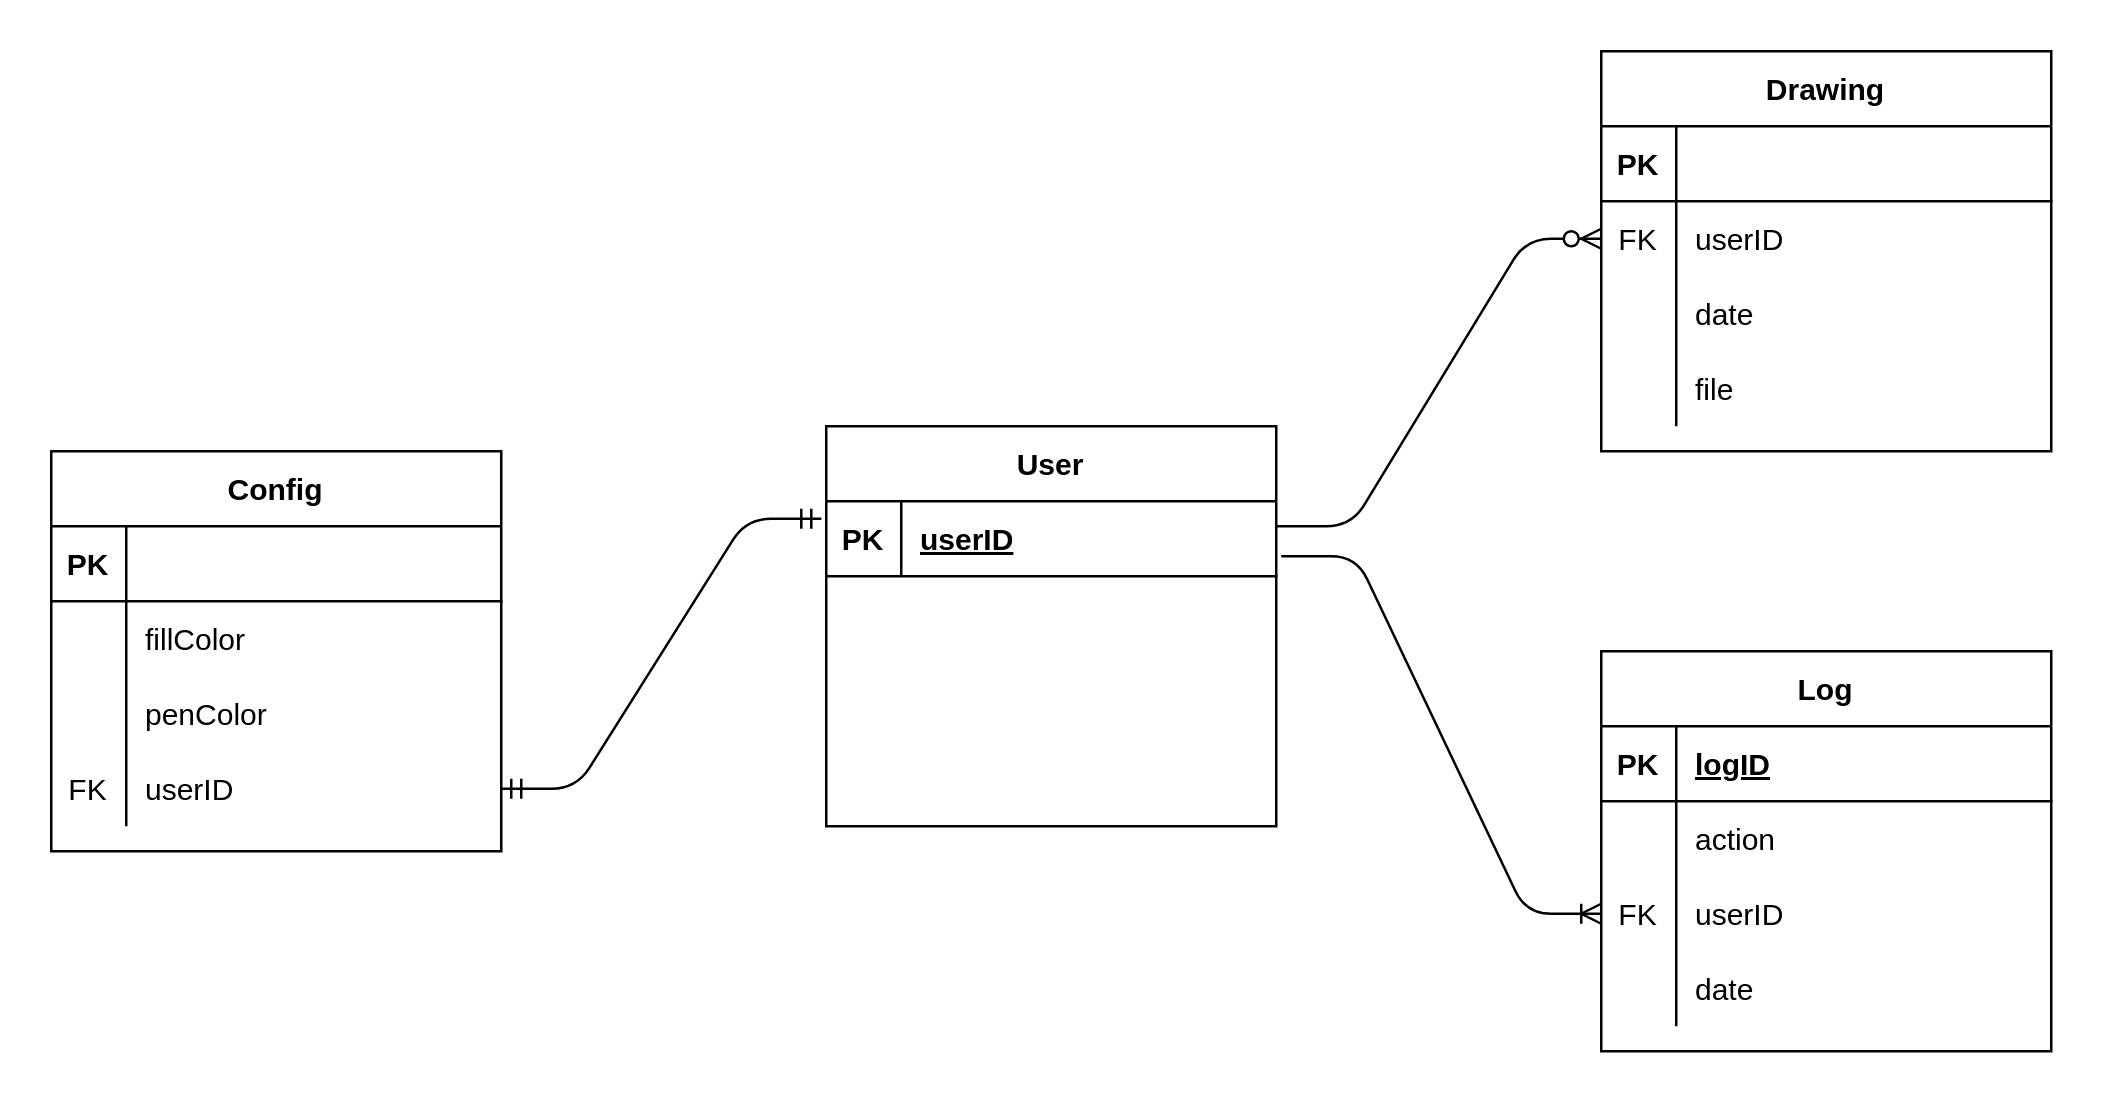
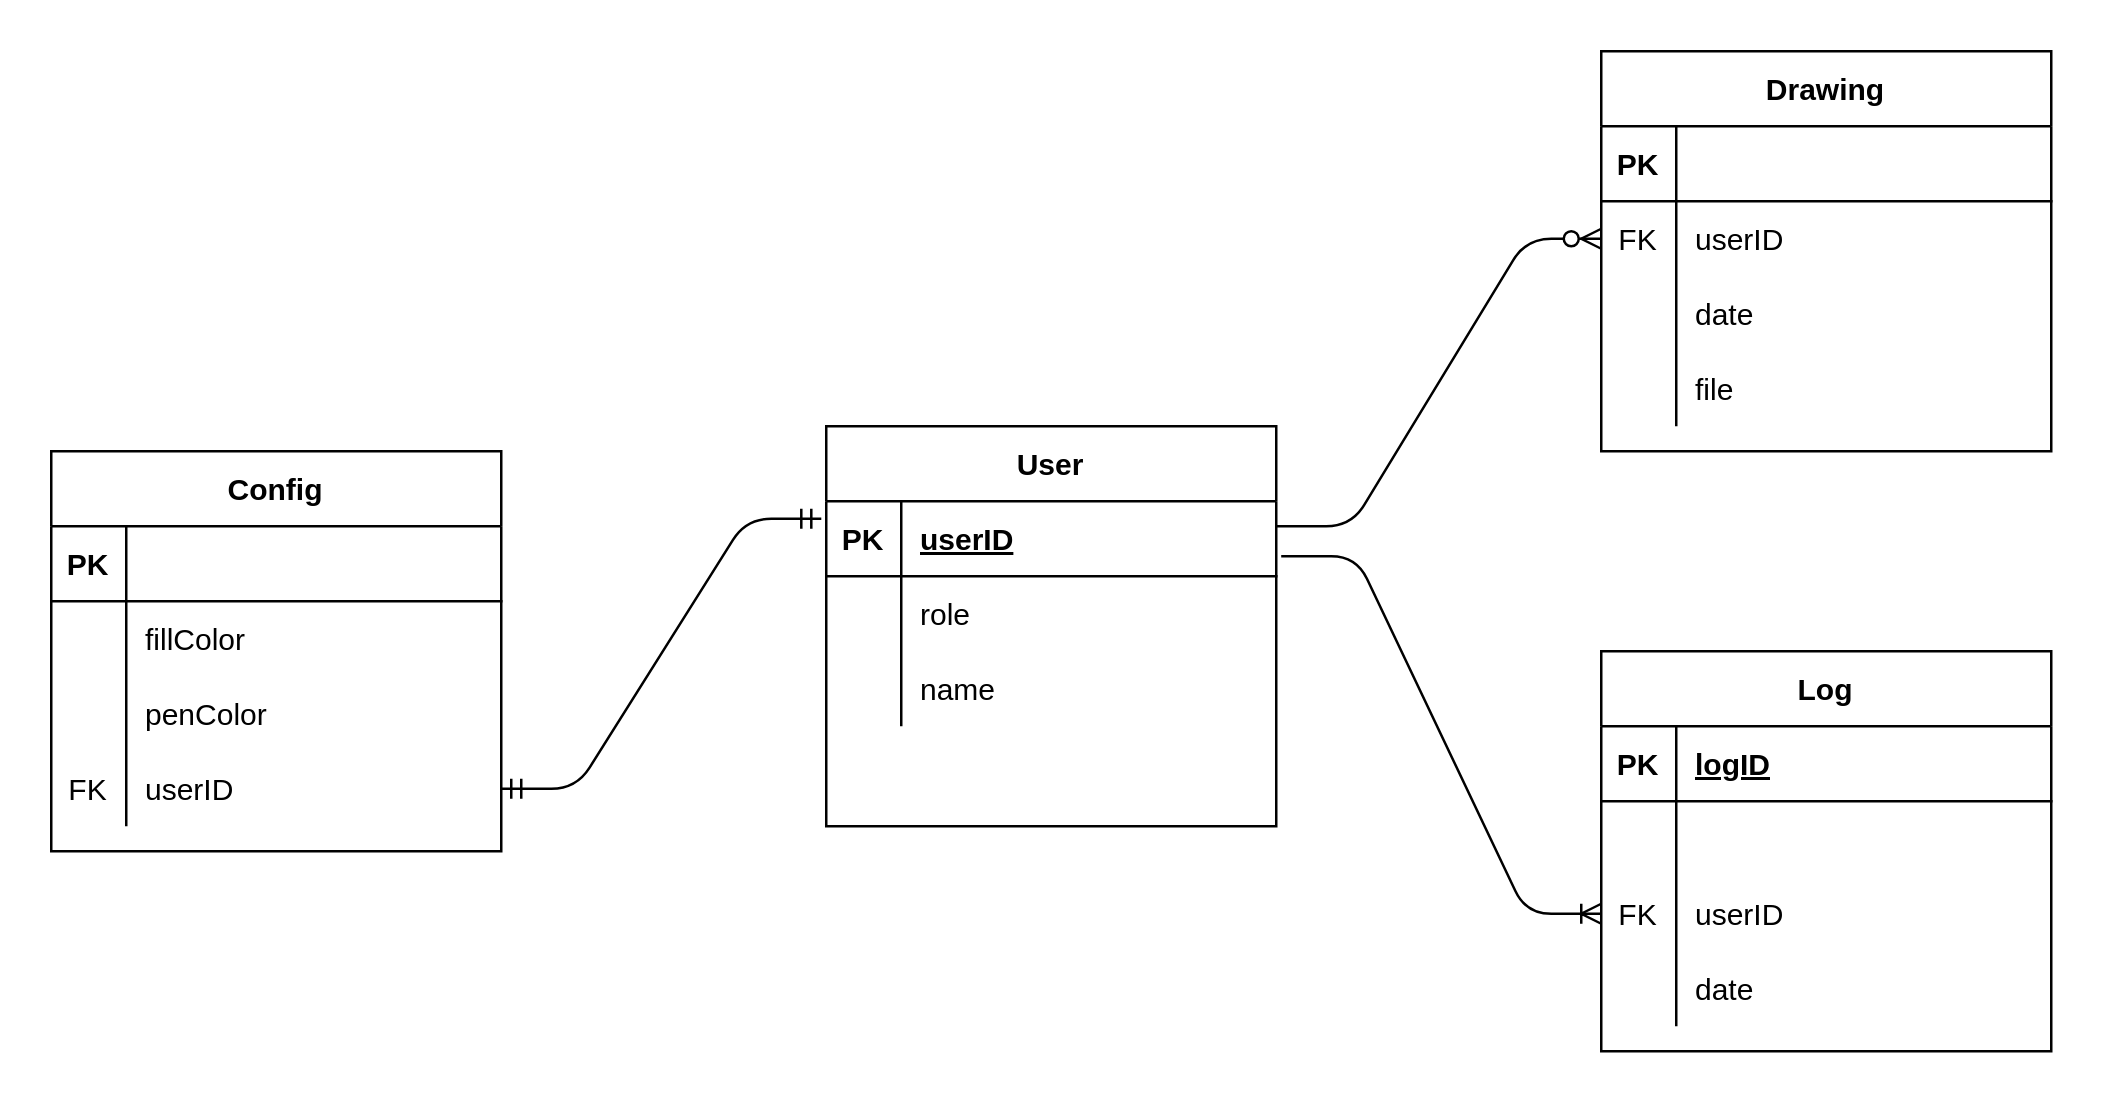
+ <mxCell id="20" value="role" style="shape=partialRectangle;connectable=0;fillColor=none;top=0;left=0;bottom=0;right=0;align=left;spacingLeft=6;overflow=hidden;" vertex="1" parent="18"><mxGeometry x="30" width="150" height="30" as="geometry" /></mxCell>
+ <mxCell id="23" value="name" style="shape=partialRectangle;connectable=0;fillColor=none;top=0;left=0;bottom=0;right=0;align=left;spacingLeft=6;overflow=hidden;" vertex="1" parent="21"><mxGeometry x="30" width="150" height="30" as="geometry" /></mxCell>
- <mxCell id="32" value="action" style="shape=partialRectangle;connectable=0;fillColor=none;top=0;left=0;bottom=0;right=0;align=left;spacingLeft=6;overflow=hidden;" vertex="1" parent="30"><mxGeometry x="30" width="150" height="30" as="geometry" /></mxCell>
